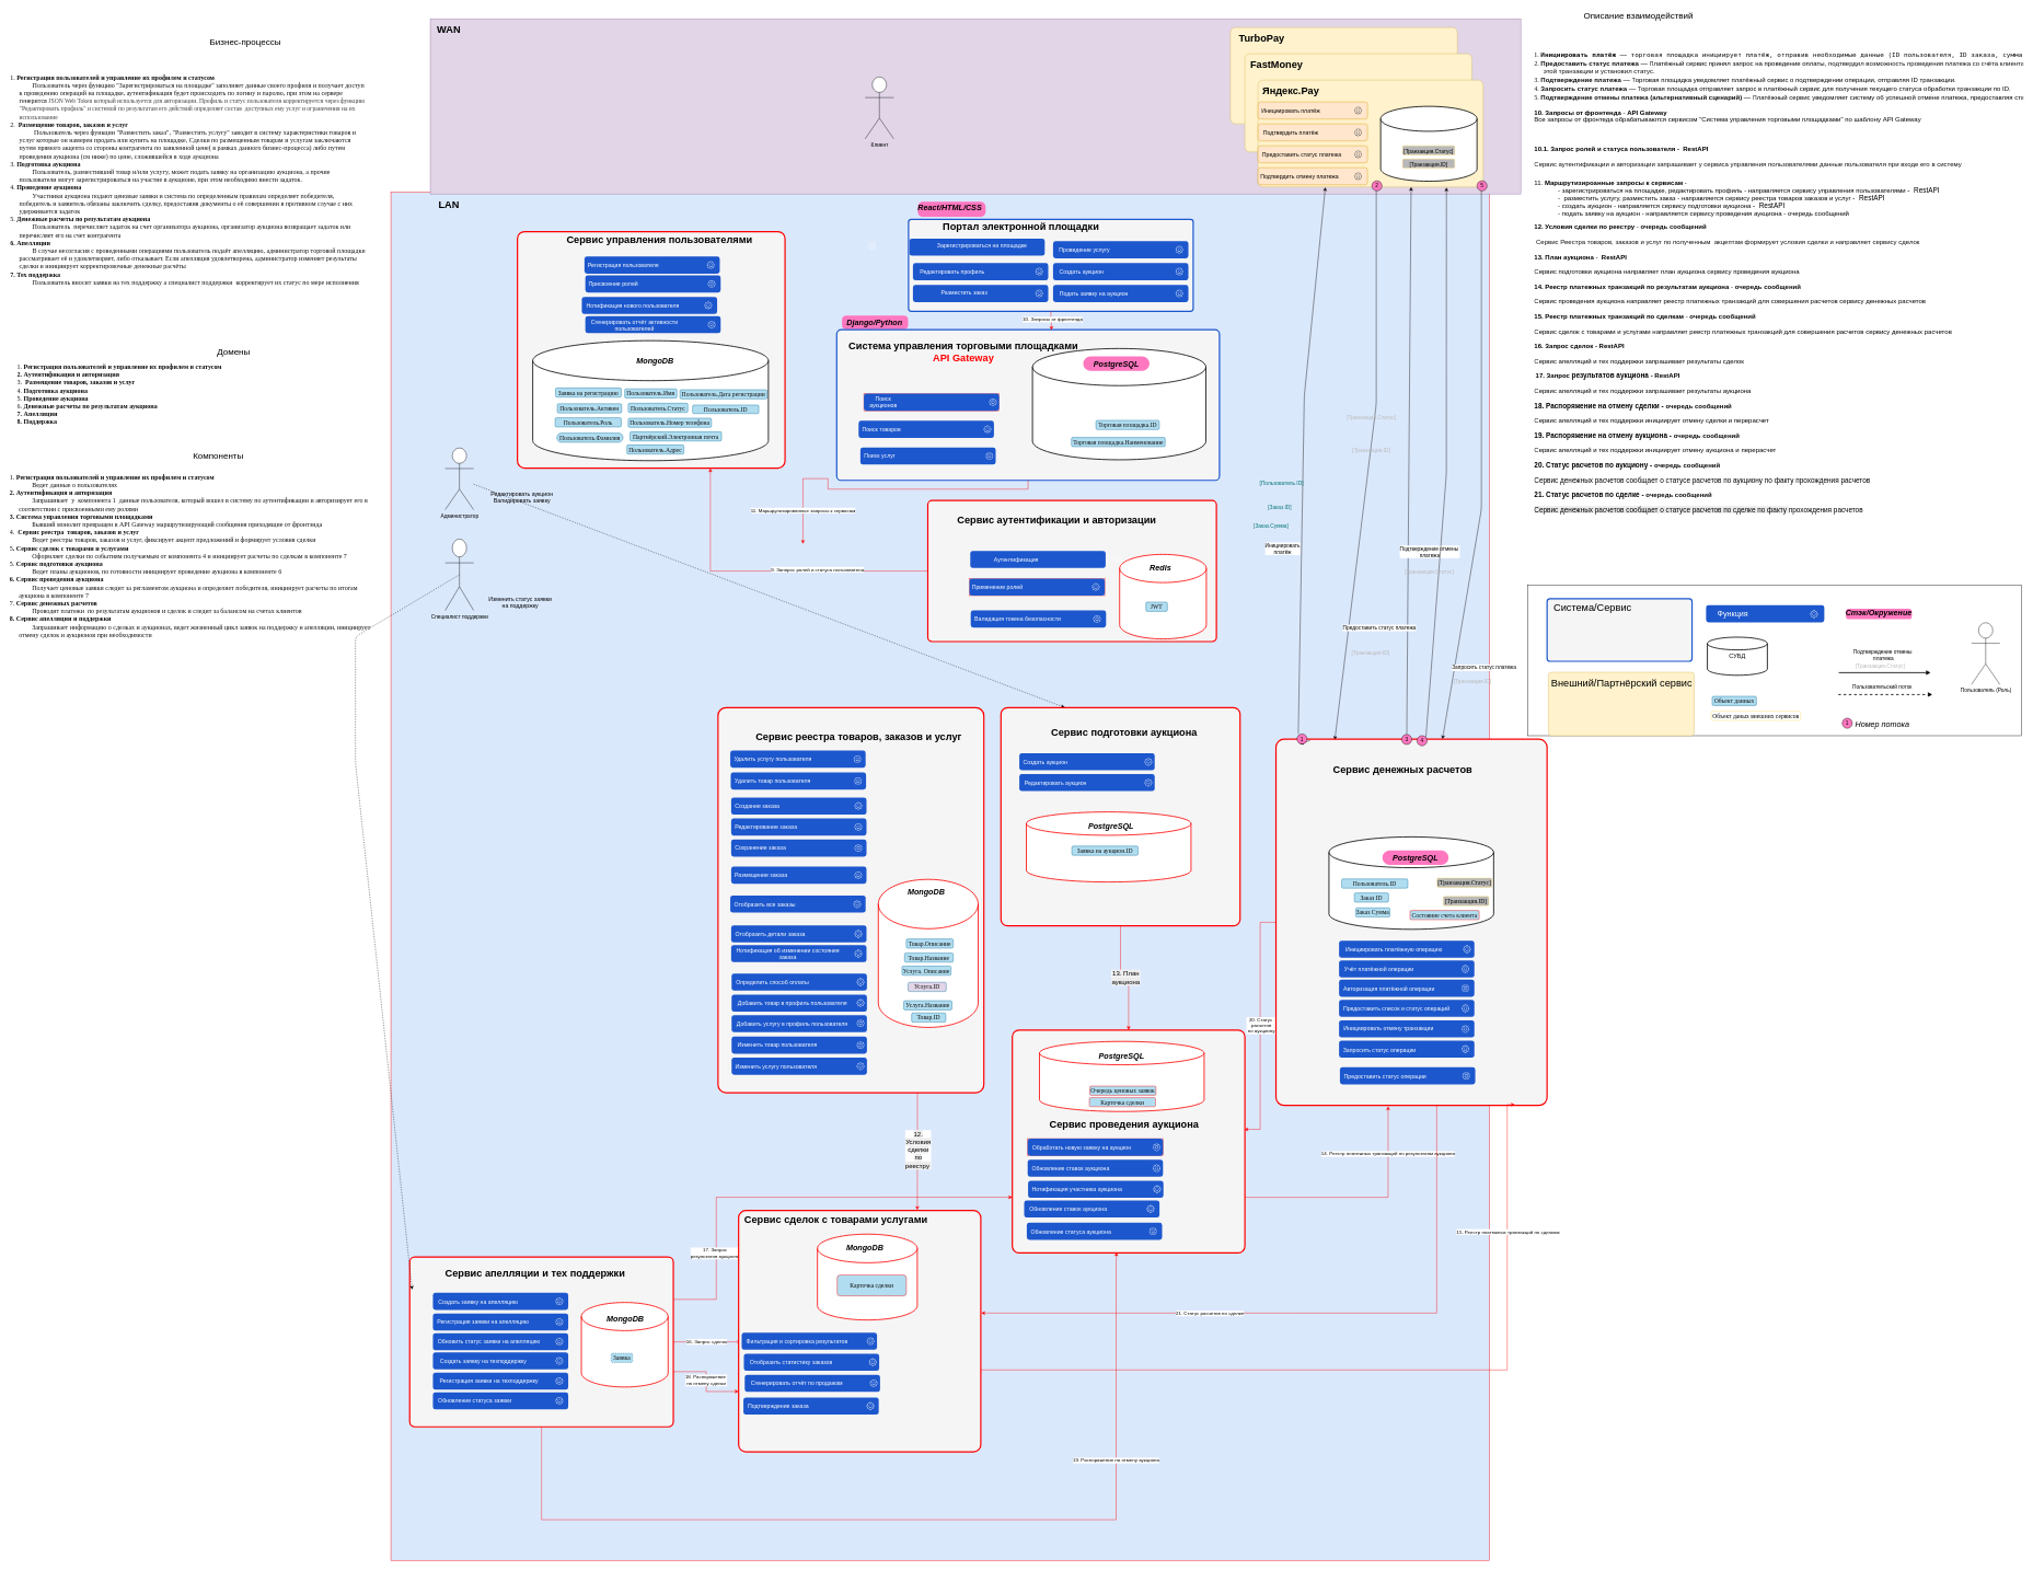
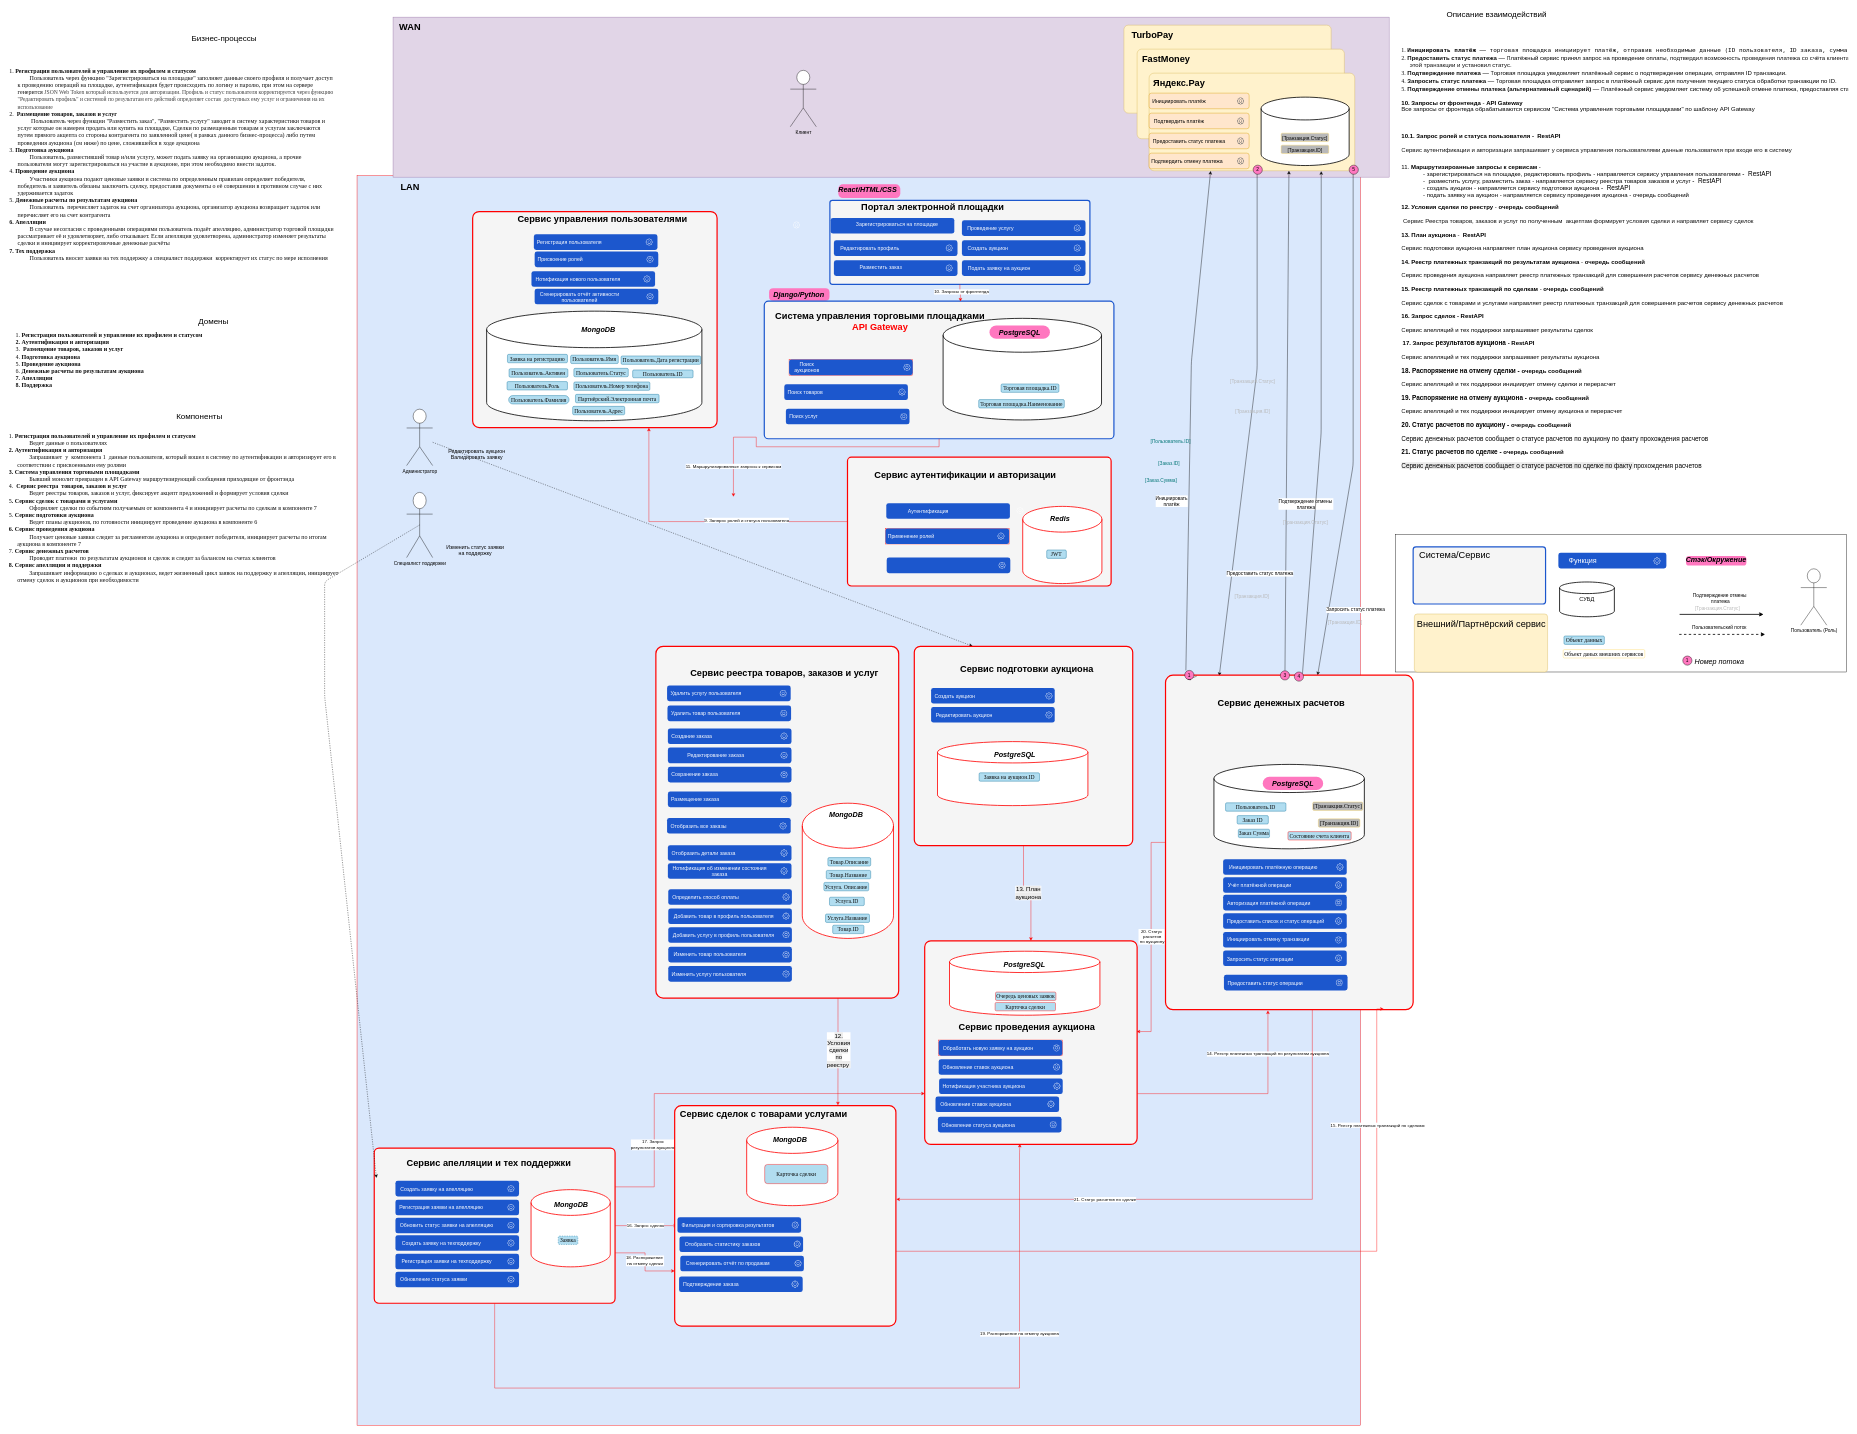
- <mxCell id="242" value="Валидация токена безопасности" style="text;html=1;align=center;verticalAlign=middle;whiteSpace=wrap;rounded=1;fontSize=13;fontColor=#FFFFFF;strokeColor=none;" parent="239" vertex="1"><mxGeometry x="3" y="4.5" width="209" height="30" as="geometry" /></mxCell>
- <mxCell id="260" value="Редактирование заказа" style="text;html=1;align=center;verticalAlign=middle;whiteSpace=wrap;rounded=1;fontSize=13;fontColor=#FFFFFF;strokeColor=none;" parent="257" vertex="1"><mxGeometry x="3" y="4.5" width="154" height="30" as="geometry" /></mxCell>
+ <mxCell id="260" value="Редактирование заказа" style="text;html=1;align=center;verticalAlign=middle;whiteSpace=wrap;rounded=1;fontSize=13;fontColor=#FFFFFF;strokeColor=none;" parent="257" vertex="1"><mxGeometry x="43" y="4.5" width="154" height="30" as="geometry" /></mxCell>
- <mxCell id="333" value="&lt;p style=&quot;margin: 0px 0px 0px 13px; text-indent: -13px; font-variant-numeric: normal; font-variant-east-asian: normal; font-variant-alternates: normal; font-kerning: auto; font-optical-sizing: auto; font-feature-settings: normal; font-variation-settings: normal; font-variant-position: normal; font-stretch: normal; font-size: 14px; line-height: normal; color: rgb(14, 14, 14); text-align: start;&quot; class=&quot;p1&quot;&gt;&lt;font face=&quot;Times New Roman&quot;&gt;Услуга.ID&lt;/font&gt;&lt;/p&gt;" style="rounded=1;whiteSpace=wrap;html=1;fillColor=#e1d5e7;strokeColor=#10739e;" parent="1" vertex="1"><mxGeometry x="2073" y="2242" width="87" height="21" as="geometry" /></mxCell>
+ <mxCell id="333" value="&lt;p style=&quot;margin: 0px 0px 0px 13px; text-indent: -13px; font-variant-numeric: normal; font-variant-east-asian: normal; font-variant-alternates: normal; font-kerning: auto; font-optical-sizing: auto; font-feature-settings: normal; font-variation-settings: normal; font-variant-position: normal; font-stretch: normal; font-size: 14px; line-height: normal; color: rgb(14, 14, 14); text-align: start;&quot; class=&quot;p1&quot;&gt;&lt;font face=&quot;Times New Roman&quot;&gt;Услуга.ID&lt;/font&gt;&lt;/p&gt;" style="rounded=1;whiteSpace=wrap;html=1;fillColor=#b1ddf0;strokeColor=#10739e;" parent="1" vertex="1"><mxGeometry x="2073" y="2242" width="87" height="21" as="geometry" /></mxCell>
